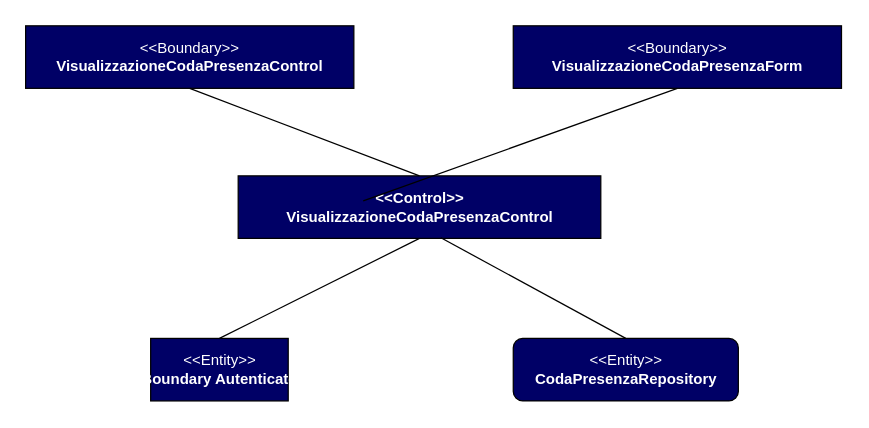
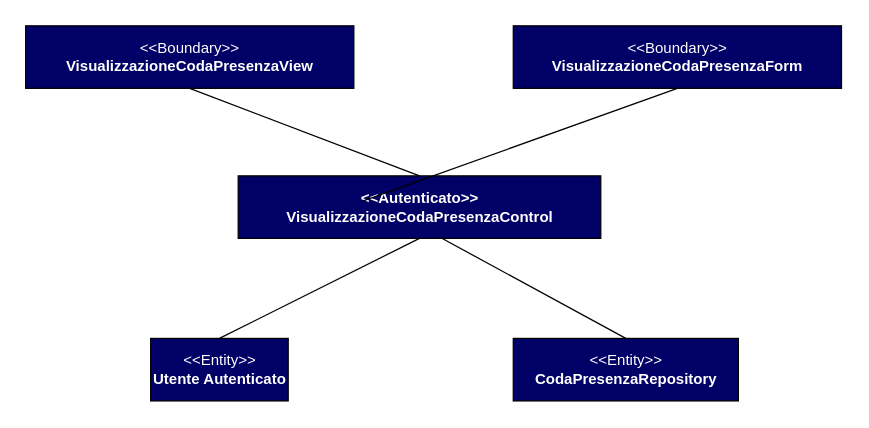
- <mxCell id="3" value="&lt;font color=&quot;#ffffff&quot;&gt;&amp;lt;&amp;lt;Boundary&amp;gt;&amp;gt;&lt;br&gt;&lt;b&gt;VisualizzazioneCodaPresenzaControl&lt;/b&gt;&lt;/font&gt;" style="html=1;fillColor=#000066;" parent="1" vertex="1"><mxGeometry x="20" y="20" width="262.5" height="50" as="geometry" /></mxCell>
+ <mxCell id="3" value="&lt;font color=&quot;#ffffff&quot;&gt;&amp;lt;&amp;lt;Boundary&amp;gt;&amp;gt;&lt;br&gt;&lt;b&gt;VisualizzazioneCodaPresenzaView&lt;/b&gt;&lt;/font&gt;" style="html=1;fillColor=#000066;" parent="1" vertex="1"><mxGeometry x="20" y="20" width="262.5" height="50" as="geometry" /></mxCell>
- <mxCell id="4" value="&lt;b&gt;&lt;font color=&quot;#ffffff&quot;&gt;&amp;lt;&amp;lt;Control&amp;gt;&amp;gt;&lt;br&gt;VisualizzazioneCodaPresenzaControl&lt;/font&gt;&lt;br&gt;&lt;/b&gt;" style="html=1;fillColor=#000066;" parent="1" vertex="1"><mxGeometry x="190" y="140" width="290" height="50" as="geometry" /></mxCell>
+ <mxCell id="4" value="&lt;b&gt;&lt;font color=&quot;#ffffff&quot;&gt;&amp;lt;&amp;lt;Autenticato&amp;gt;&amp;gt;&lt;br&gt;VisualizzazioneCodaPresenzaControl&lt;/font&gt;&lt;br&gt;&lt;/b&gt;" style="html=1;fillColor=#000066;" parent="1" vertex="1"><mxGeometry x="190" y="140" width="290" height="50" as="geometry" /></mxCell>
- <mxCell id="2" value="&lt;font color=&quot;#ffffff&quot;&gt;&amp;lt;&amp;lt;Entity&amp;gt;&amp;gt;&lt;br&gt;&lt;/font&gt;&lt;b&gt;&lt;font color=&quot;#ffffff&quot;&gt;Boundary Autenticato&lt;/font&gt;&lt;br&gt;&lt;/b&gt;" style="html=1;fillColor=#000066;" parent="1" vertex="1"><mxGeometry x="120" y="270" width="110" height="50" as="geometry" /></mxCell>
+ <mxCell id="2" value="&lt;font color=&quot;#ffffff&quot;&gt;&amp;lt;&amp;lt;Entity&amp;gt;&amp;gt;&lt;br&gt;&lt;/font&gt;&lt;b&gt;&lt;font color=&quot;#ffffff&quot;&gt;Utente Autenticato&lt;/font&gt;&lt;br&gt;&lt;/b&gt;" style="html=1;fillColor=#000066;" parent="1" vertex="1"><mxGeometry x="120" y="270" width="110" height="50" as="geometry" /></mxCell>
- <mxCell id="7" value="&lt;font color=&quot;#ffffff&quot;&gt;&amp;lt;&amp;lt;Entity&amp;gt;&amp;gt;&lt;br&gt;&lt;/font&gt;&lt;b&gt;&lt;font color=&quot;#ffffff&quot;&gt;CodaPresenzaRepository&lt;/font&gt;&lt;br&gt;&lt;/b&gt;" style="html=1;fillColor=#000066;rounded=1;" parent="1" vertex="1"><mxGeometry x="410" y="270" width="180" height="50" as="geometry" /></mxCell>
+ <mxCell id="7" value="&lt;font color=&quot;#ffffff&quot;&gt;&amp;lt;&amp;lt;Entity&amp;gt;&amp;gt;&lt;br&gt;&lt;/font&gt;&lt;b&gt;&lt;font color=&quot;#ffffff&quot;&gt;CodaPresenzaRepository&lt;/font&gt;&lt;br&gt;&lt;/b&gt;" style="html=1;fillColor=#000066;" parent="1" vertex="1"><mxGeometry x="410" y="270" width="180" height="50" as="geometry" /></mxCell>
